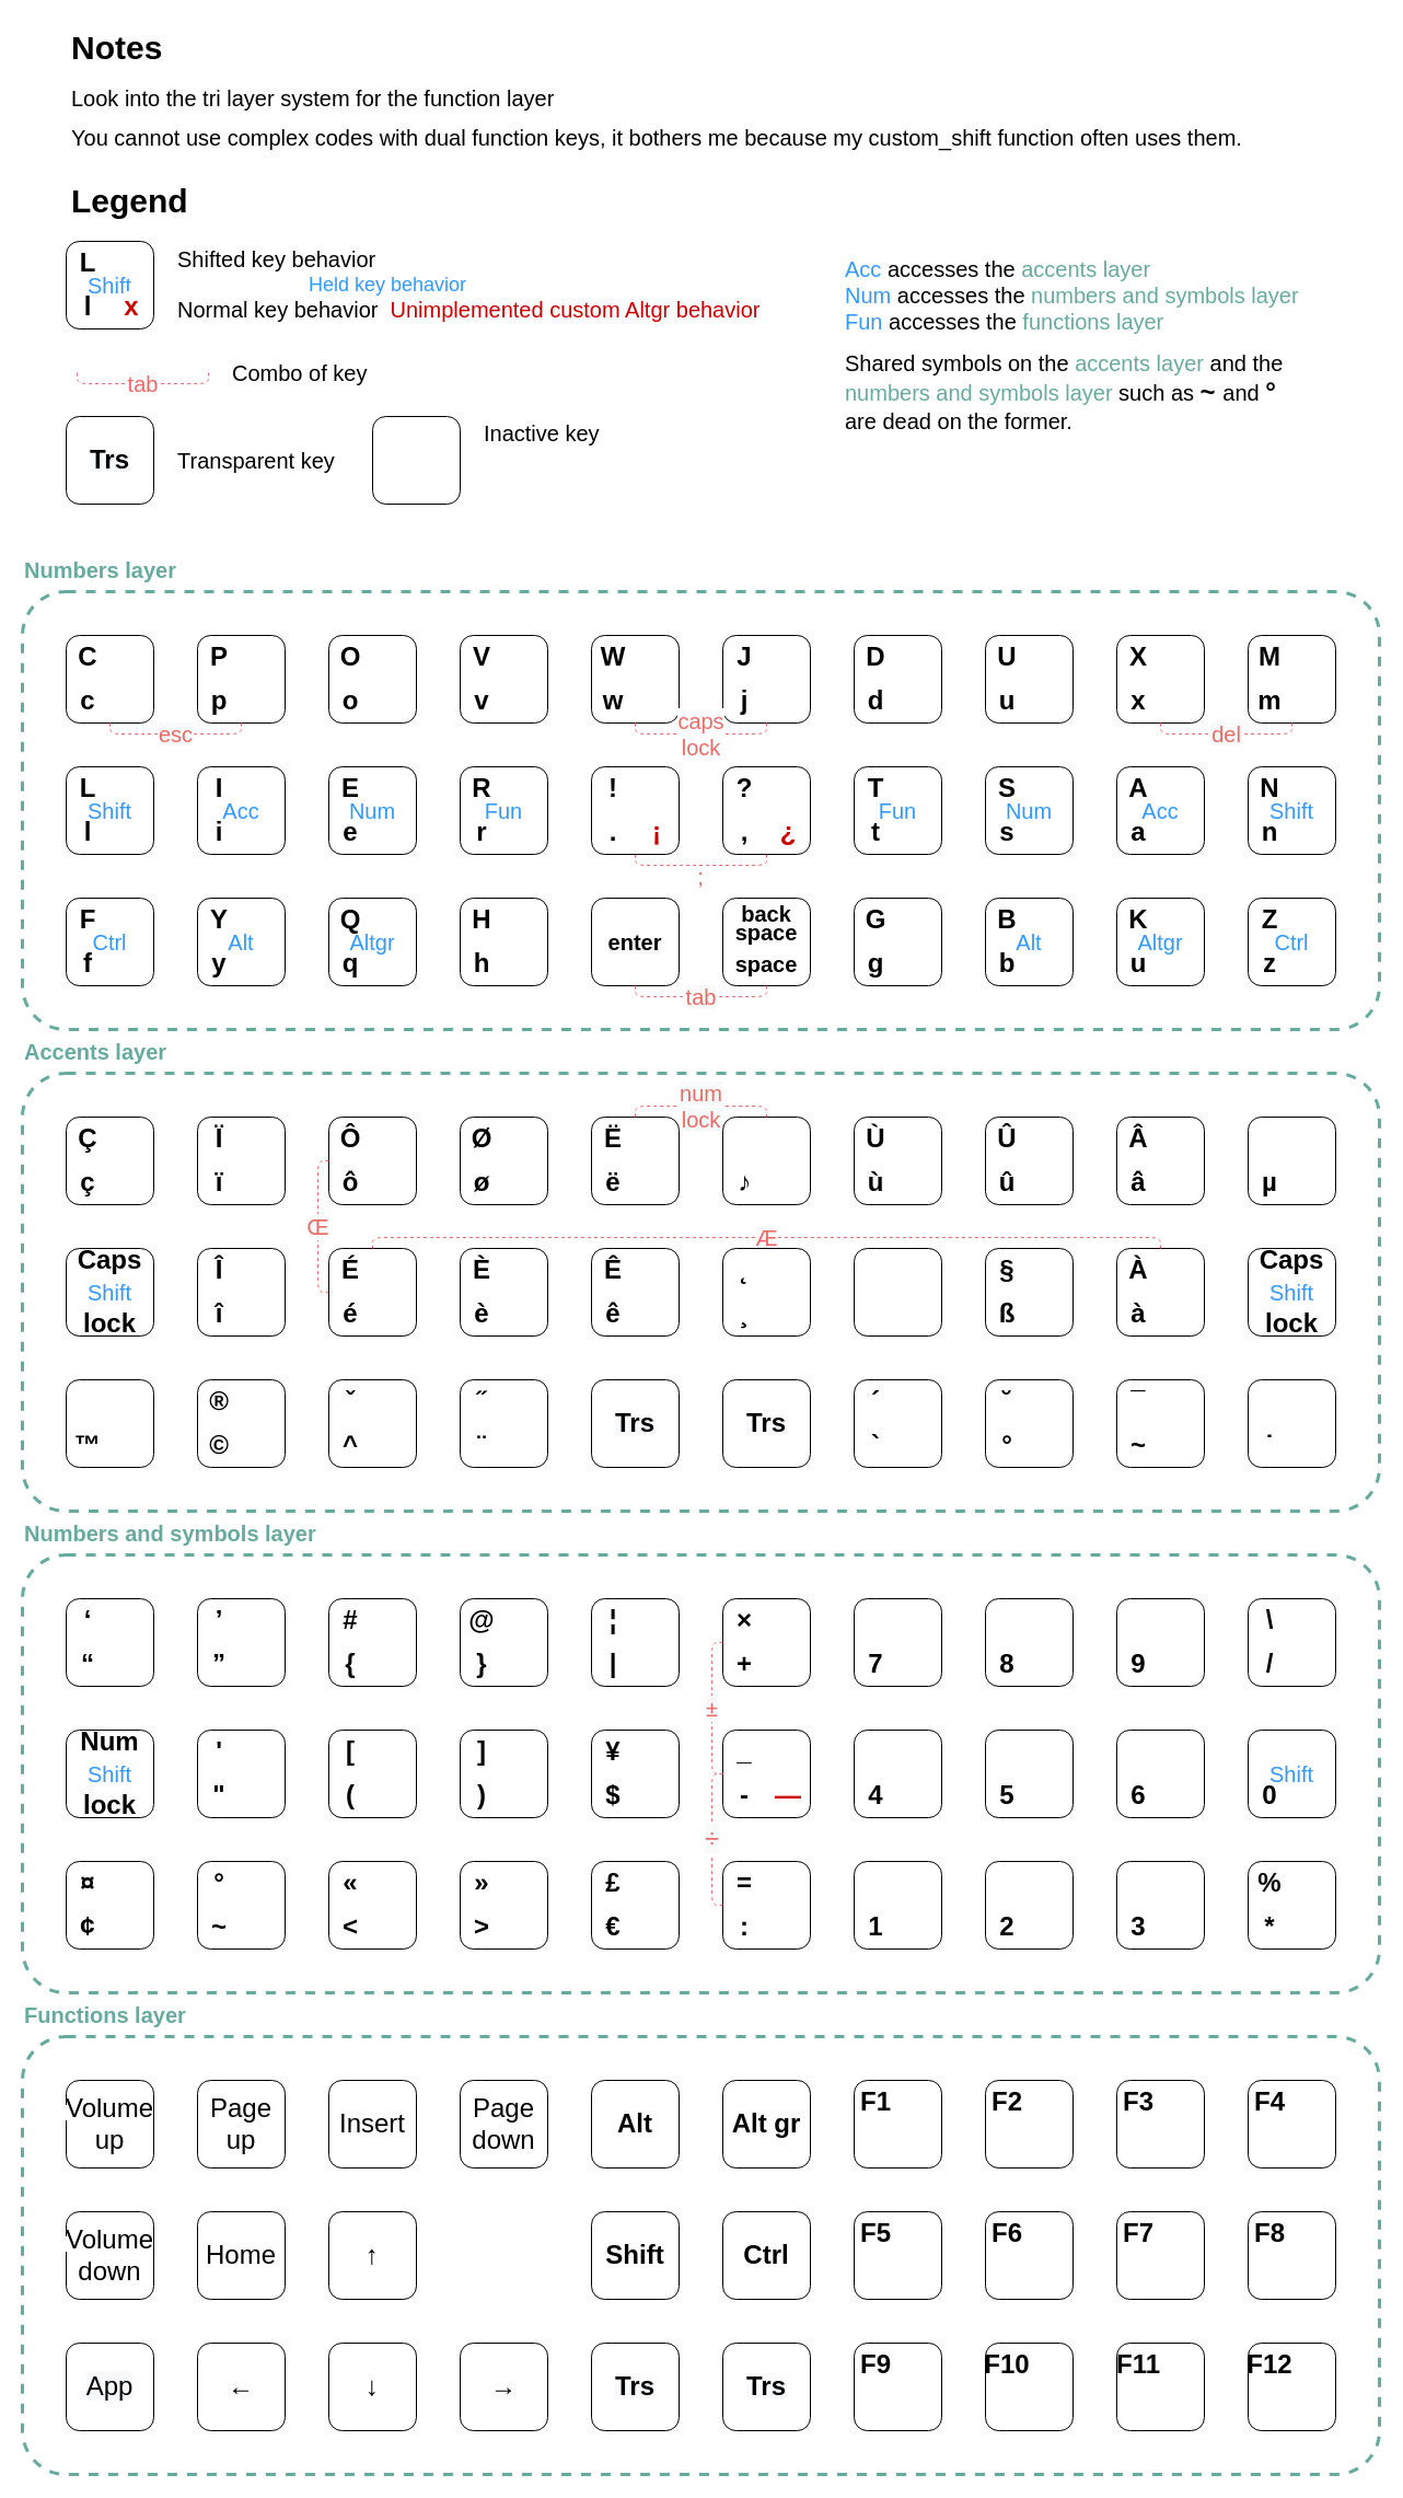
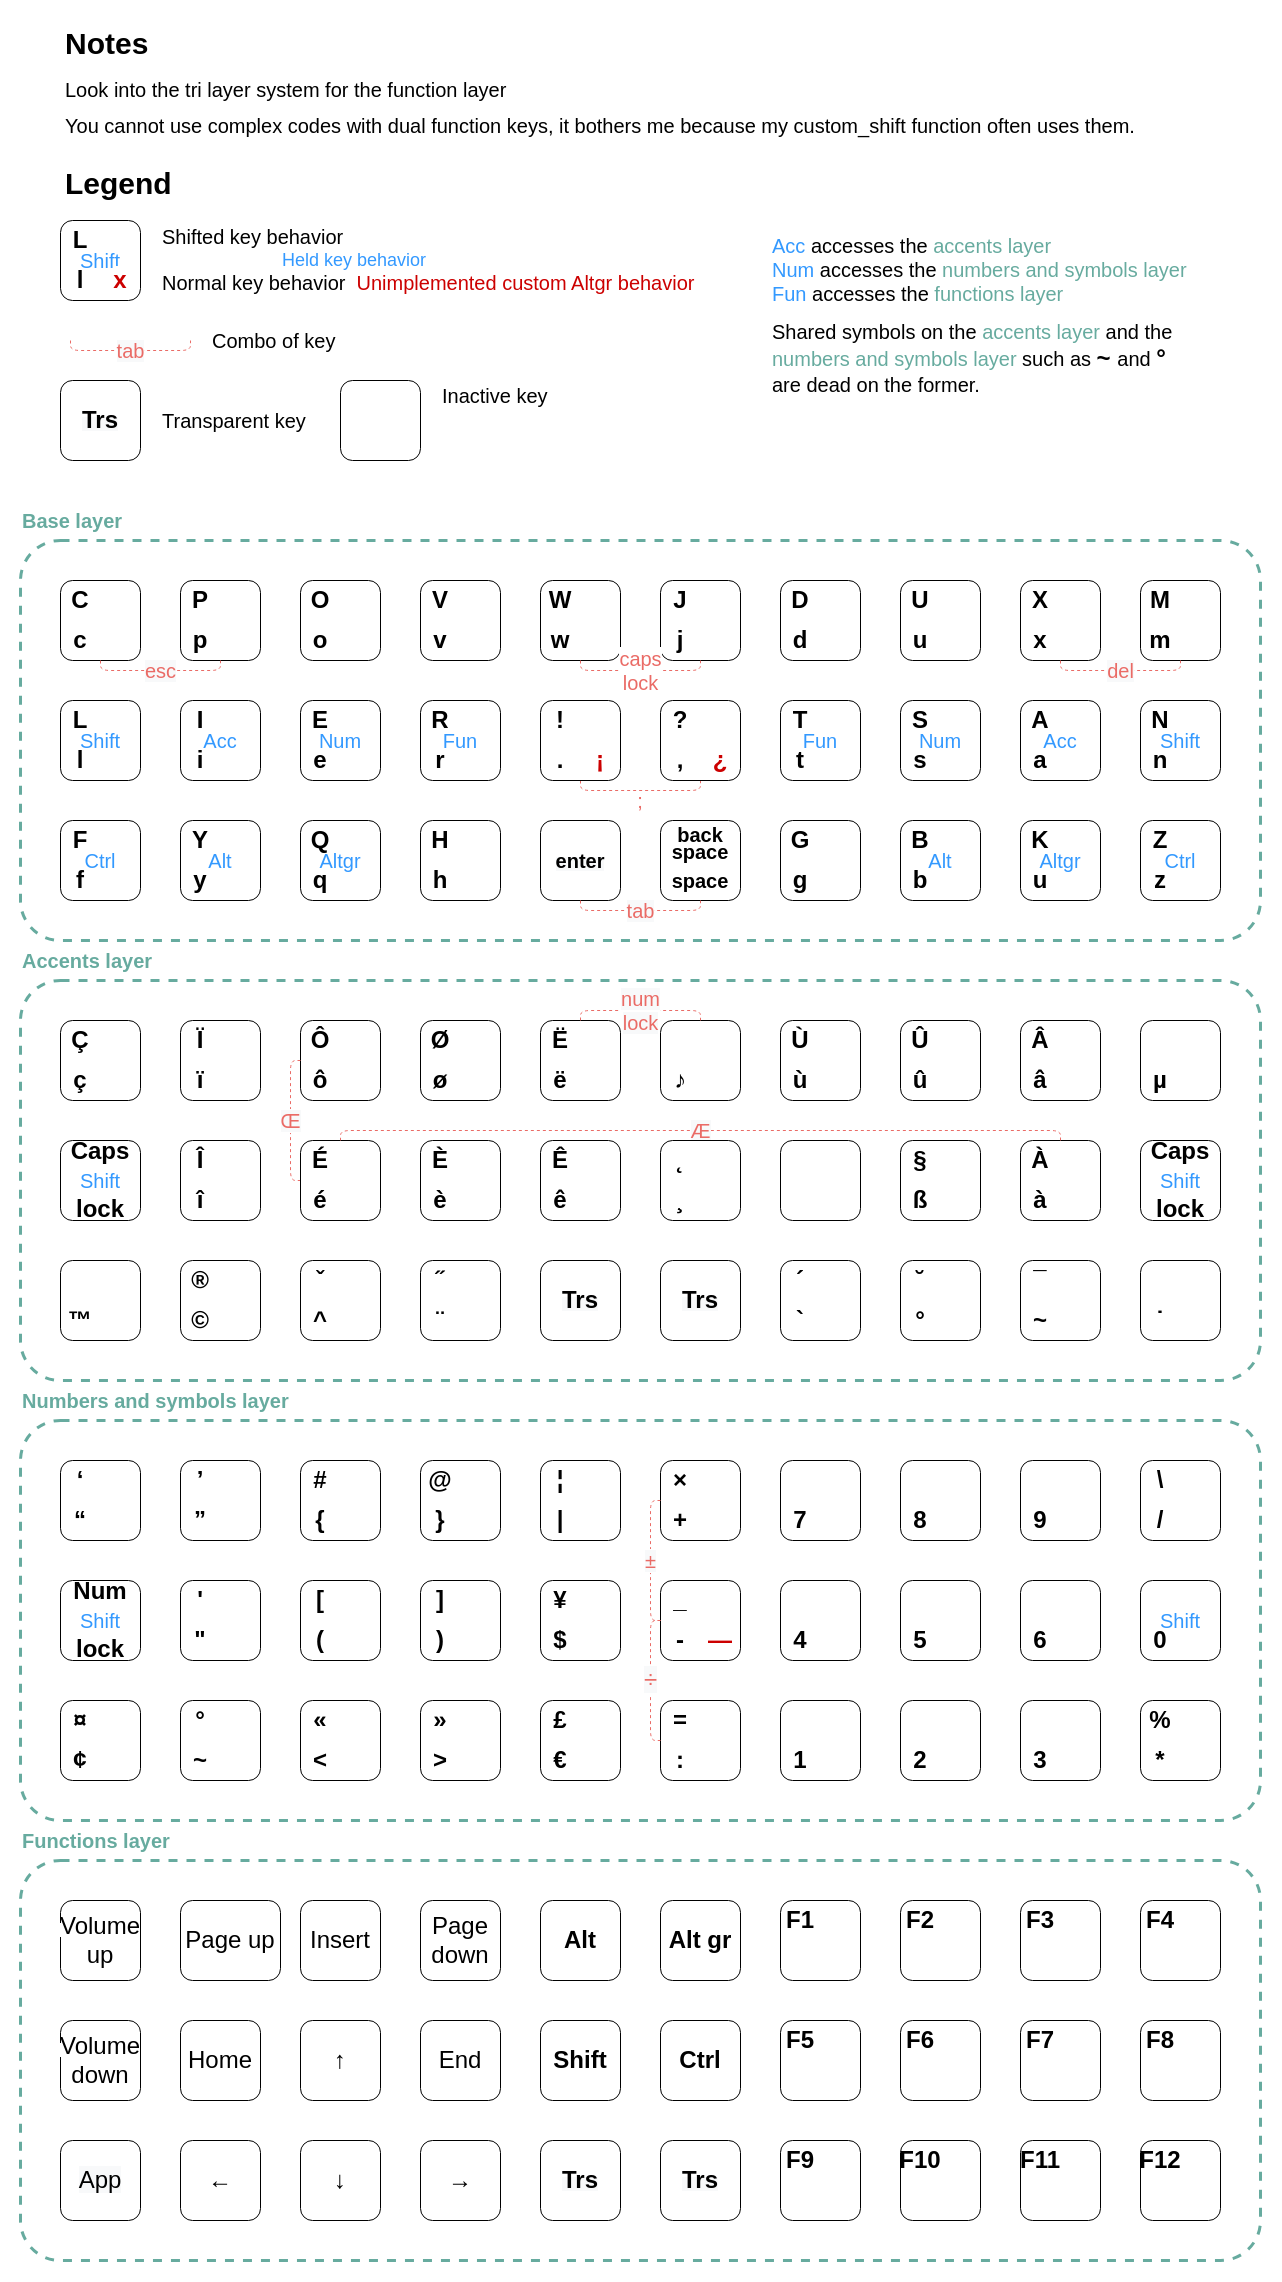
- <mxCell id="4" value="&lt;span style=&quot;font-size: 20px&quot;&gt;Numbers layer&lt;/span&gt;" style="text;html=1;strokeColor=none;fillColor=none;align=left;verticalAlign=middle;whiteSpace=wrap;rounded=0;dashed=1;fontColor=#67AB9F;fontStyle=1" parent="2" vertex="1"><mxGeometry width="250" height="20" as="geometry" /></mxCell>
+ <mxCell id="4" value="&lt;span style=&quot;font-size: 20px&quot;&gt;Base layer&lt;/span&gt;" style="text;html=1;strokeColor=none;fillColor=none;align=left;verticalAlign=middle;whiteSpace=wrap;rounded=0;dashed=1;fontColor=#67AB9F;fontStyle=1" parent="2" vertex="1"><mxGeometry width="250" height="20" as="geometry" /></mxCell>
- <mxCell id="211" value="&lt;span style=&quot;font-size: 24px&quot;&gt;Page up&lt;/span&gt;" style="rounded=1;whiteSpace=wrap;html=1;" parent="1" vertex="1"><mxGeometry x="180" y="1900" width="80" height="80" as="geometry" /></mxCell>
+ <mxCell id="211" value="&lt;span style=&quot;font-size: 24px&quot;&gt;Page up&lt;/span&gt;" style="rounded=1;whiteSpace=wrap;html=1;" parent="1" vertex="1"><mxGeometry x="180" y="1900" width="100" height="80" as="geometry" /></mxCell>
+ <mxCell id="206" value="&lt;font style=&quot;font-size: 24px&quot;&gt;End&lt;/font&gt;" style="rounded=1;whiteSpace=wrap;html=1;" parent="1" vertex="1"><mxGeometry x="420" y="2020" width="80" height="80" as="geometry" /></mxCell>
